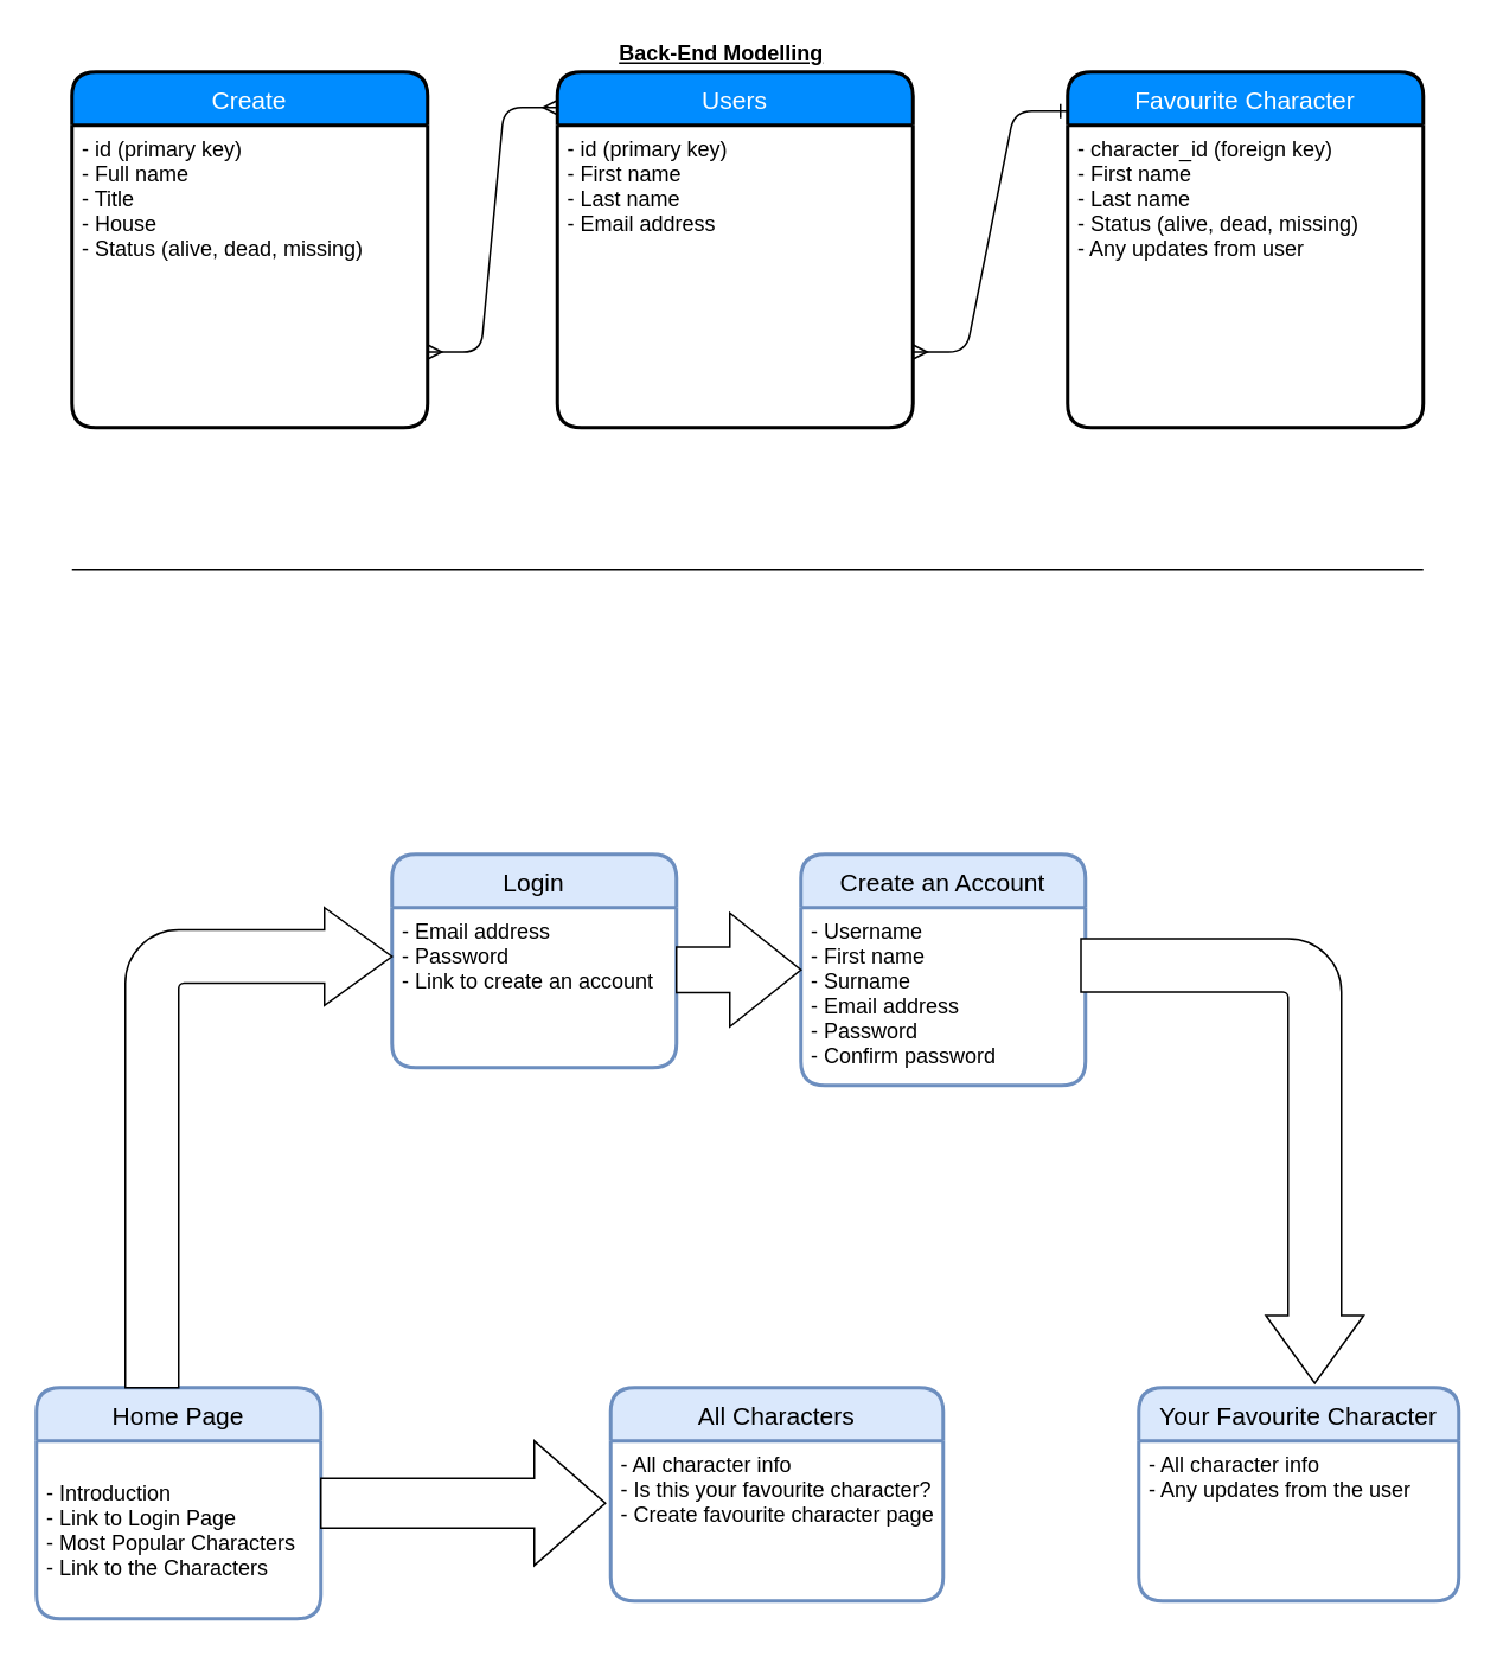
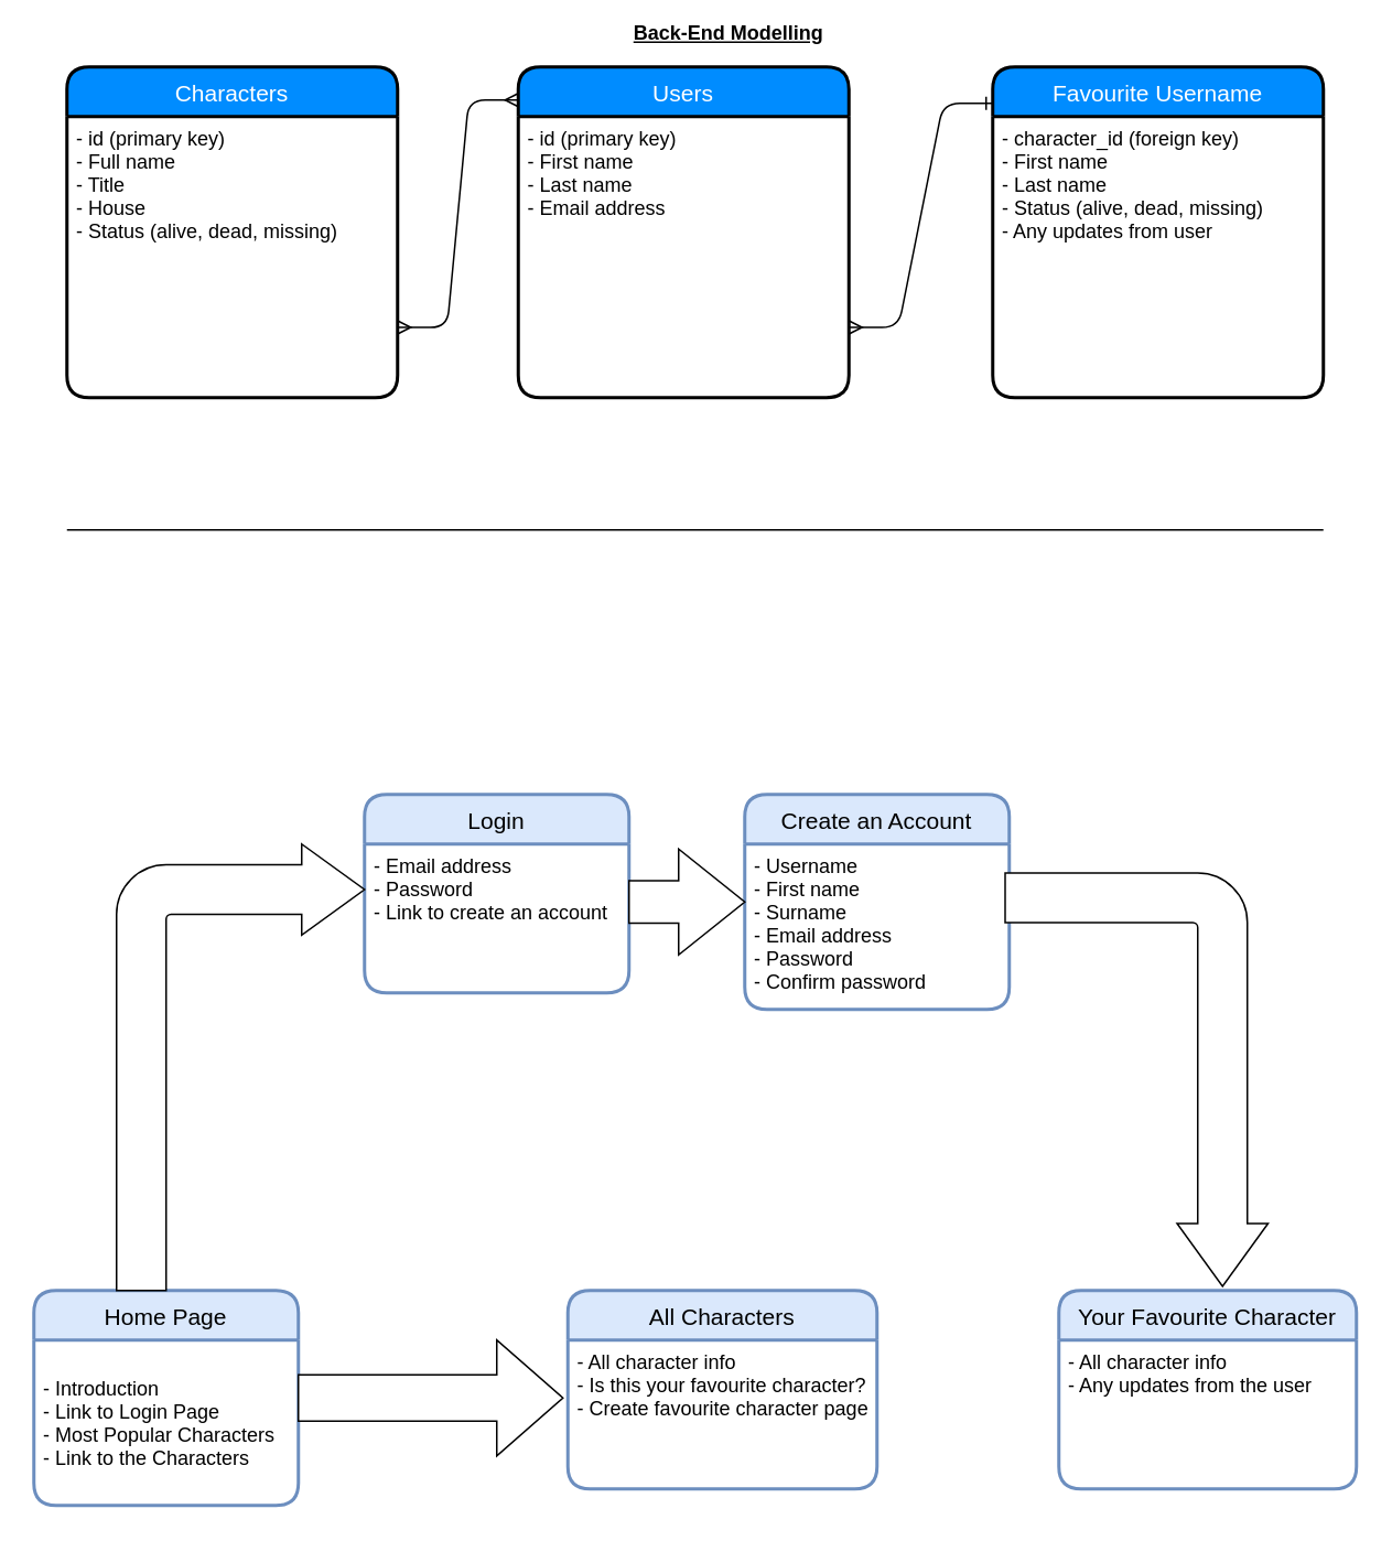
- <mxCell id="11" value="&lt;b&gt;&lt;u&gt;Back-End Modelling&lt;/u&gt;&lt;/b&gt;" style="text;html=1;resizable=0;points=[];autosize=1;align=center;verticalAlign=top;spacingTop=-4;" parent="1" vertex="1"><mxGeometry x="340" y="20" width="130" height="20" as="geometry" /></mxCell>
+ <mxCell id="11" value="&lt;b&gt;&lt;u&gt;Back-End Modelling&lt;/u&gt;&lt;/b&gt;" style="text;html=1;resizable=0;points=[];autosize=1;align=center;verticalAlign=top;spacingTop=-4;" parent="1" vertex="1"><mxGeometry x="375" y="10" width="130" height="20" as="geometry" /></mxCell>
- <mxCell id="2" value="Create" style="swimlane;childLayout=stackLayout;horizontal=1;startSize=30;horizontalStack=0;fillColor=#008cff;fontColor=#FFFFFF;rounded=1;fontSize=14;fontStyle=0;strokeWidth=2;resizeParent=0;resizeLast=1;shadow=0;dashed=0;align=center;direction=east;" parent="1" vertex="1"><mxGeometry x="40" y="40" width="200" height="200" as="geometry" /></mxCell>
+ <mxCell id="2" value="Characters" style="swimlane;childLayout=stackLayout;horizontal=1;startSize=30;horizontalStack=0;fillColor=#008cff;fontColor=#FFFFFF;rounded=1;fontSize=14;fontStyle=0;strokeWidth=2;resizeParent=0;resizeLast=1;shadow=0;dashed=0;align=center;direction=east;" parent="1" vertex="1"><mxGeometry x="40" y="40" width="200" height="200" as="geometry" /></mxCell>
- <mxCell id="6" value="Favourite Character" style="swimlane;childLayout=stackLayout;horizontal=1;startSize=30;horizontalStack=0;fillColor=#008cff;fontColor=#FFFFFF;rounded=1;fontSize=14;fontStyle=0;strokeWidth=2;resizeParent=0;resizeLast=1;shadow=0;dashed=0;align=center;direction=east;" parent="1" vertex="1"><mxGeometry x="600" y="40" width="200" height="200" as="geometry" /></mxCell>
+ <mxCell id="6" value="Favourite Username" style="swimlane;childLayout=stackLayout;horizontal=1;startSize=30;horizontalStack=0;fillColor=#008cff;fontColor=#FFFFFF;rounded=1;fontSize=14;fontStyle=0;strokeWidth=2;resizeParent=0;resizeLast=1;shadow=0;dashed=0;align=center;direction=east;" parent="1" vertex="1"><mxGeometry x="600" y="40" width="200" height="200" as="geometry" /></mxCell>
